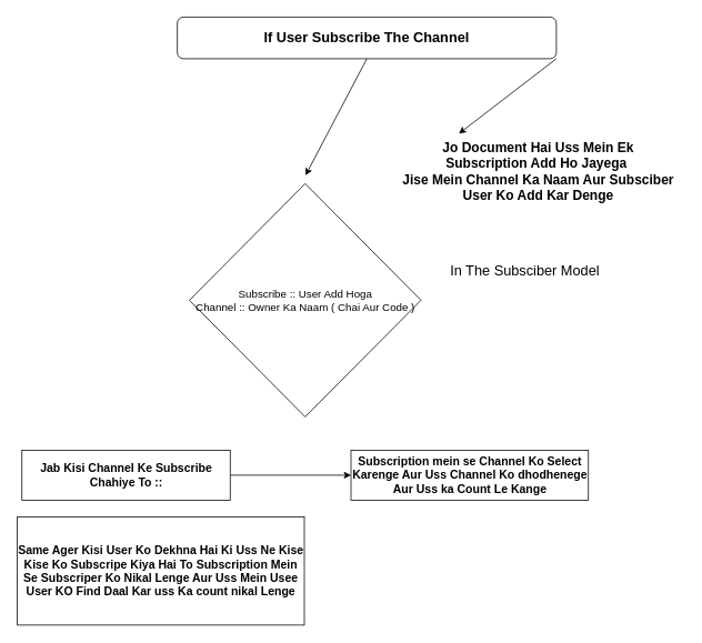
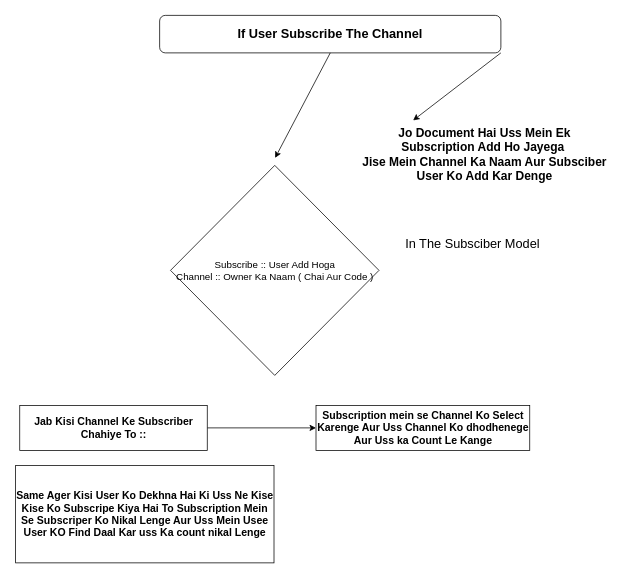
- <mxCell id="7" value="Jab Kisi Channel Ke Subscribe Chahiye To ::" style="rounded=0;whiteSpace=wrap;html=1;fontSize=14;fontStyle=1" parent="1" vertex="1"><mxGeometry x="25.5" y="540" width="250" height="60" as="geometry" /></mxCell>
+ <mxCell id="7" value="Jab Kisi Channel Ke Subscriber Chahiye To ::" style="rounded=0;whiteSpace=wrap;html=1;fontSize=14;fontStyle=1" parent="1" vertex="1"><mxGeometry x="25.5" y="540" width="250" height="60" as="geometry" /></mxCell>
